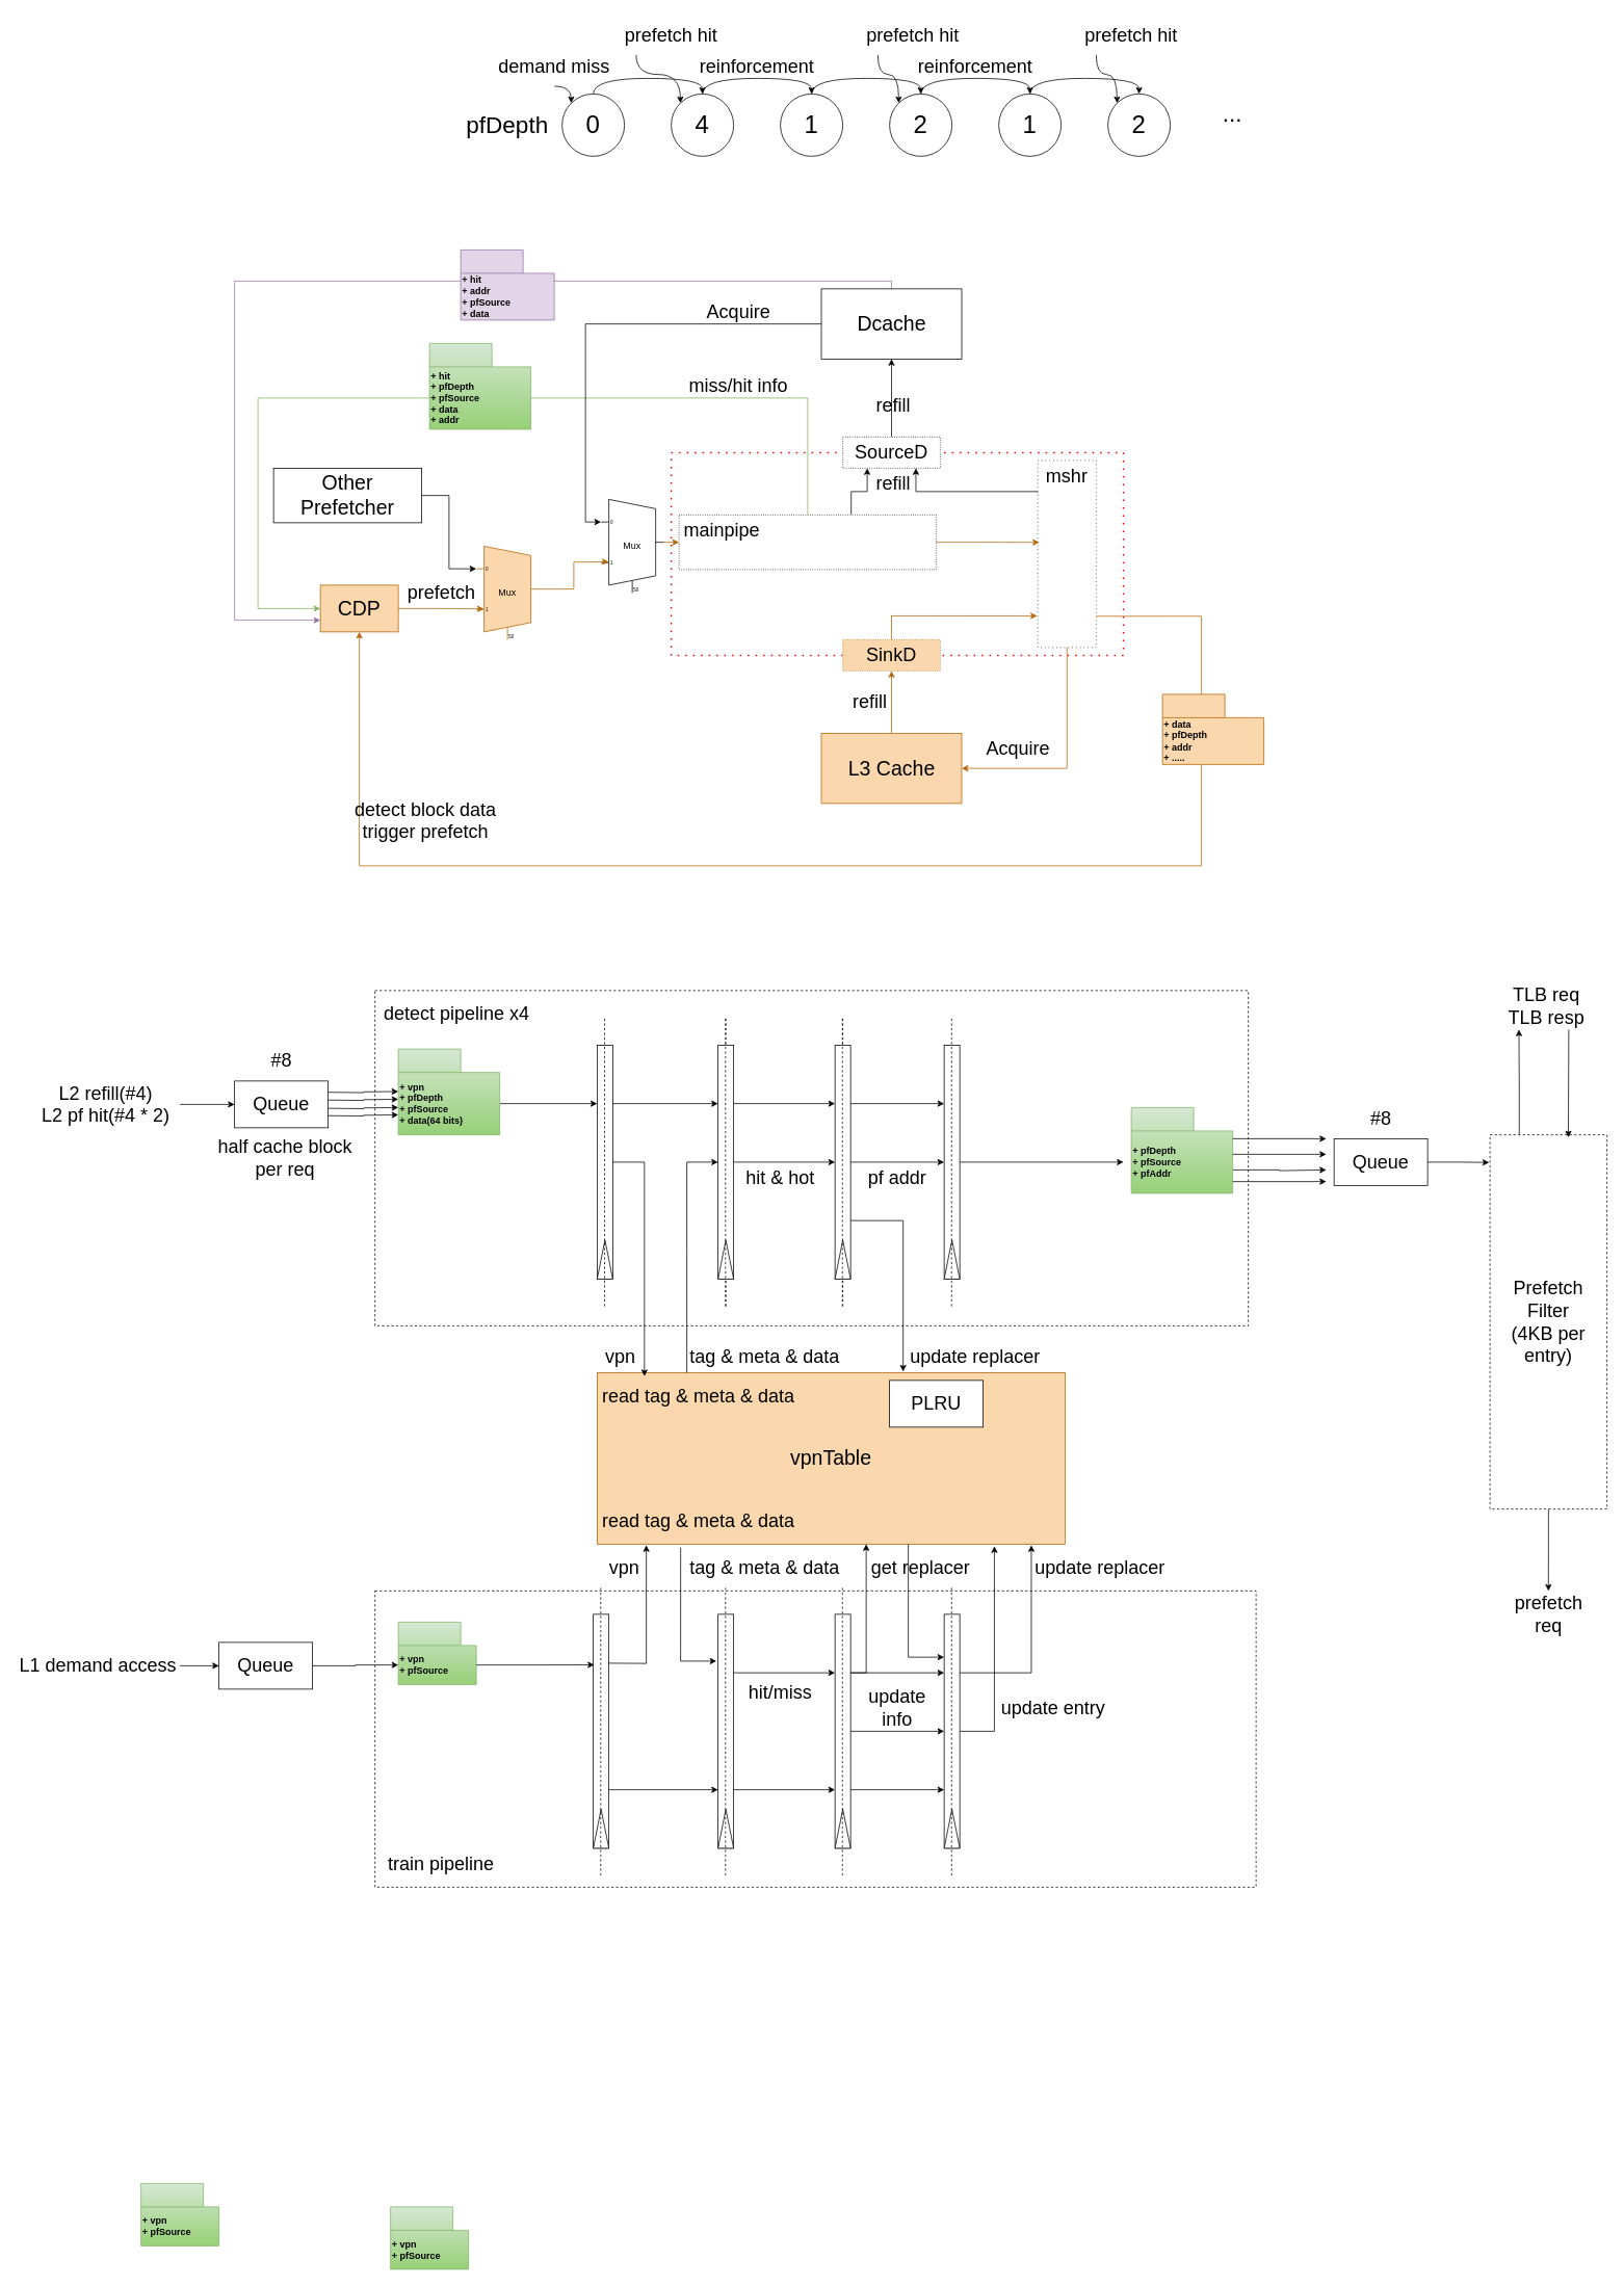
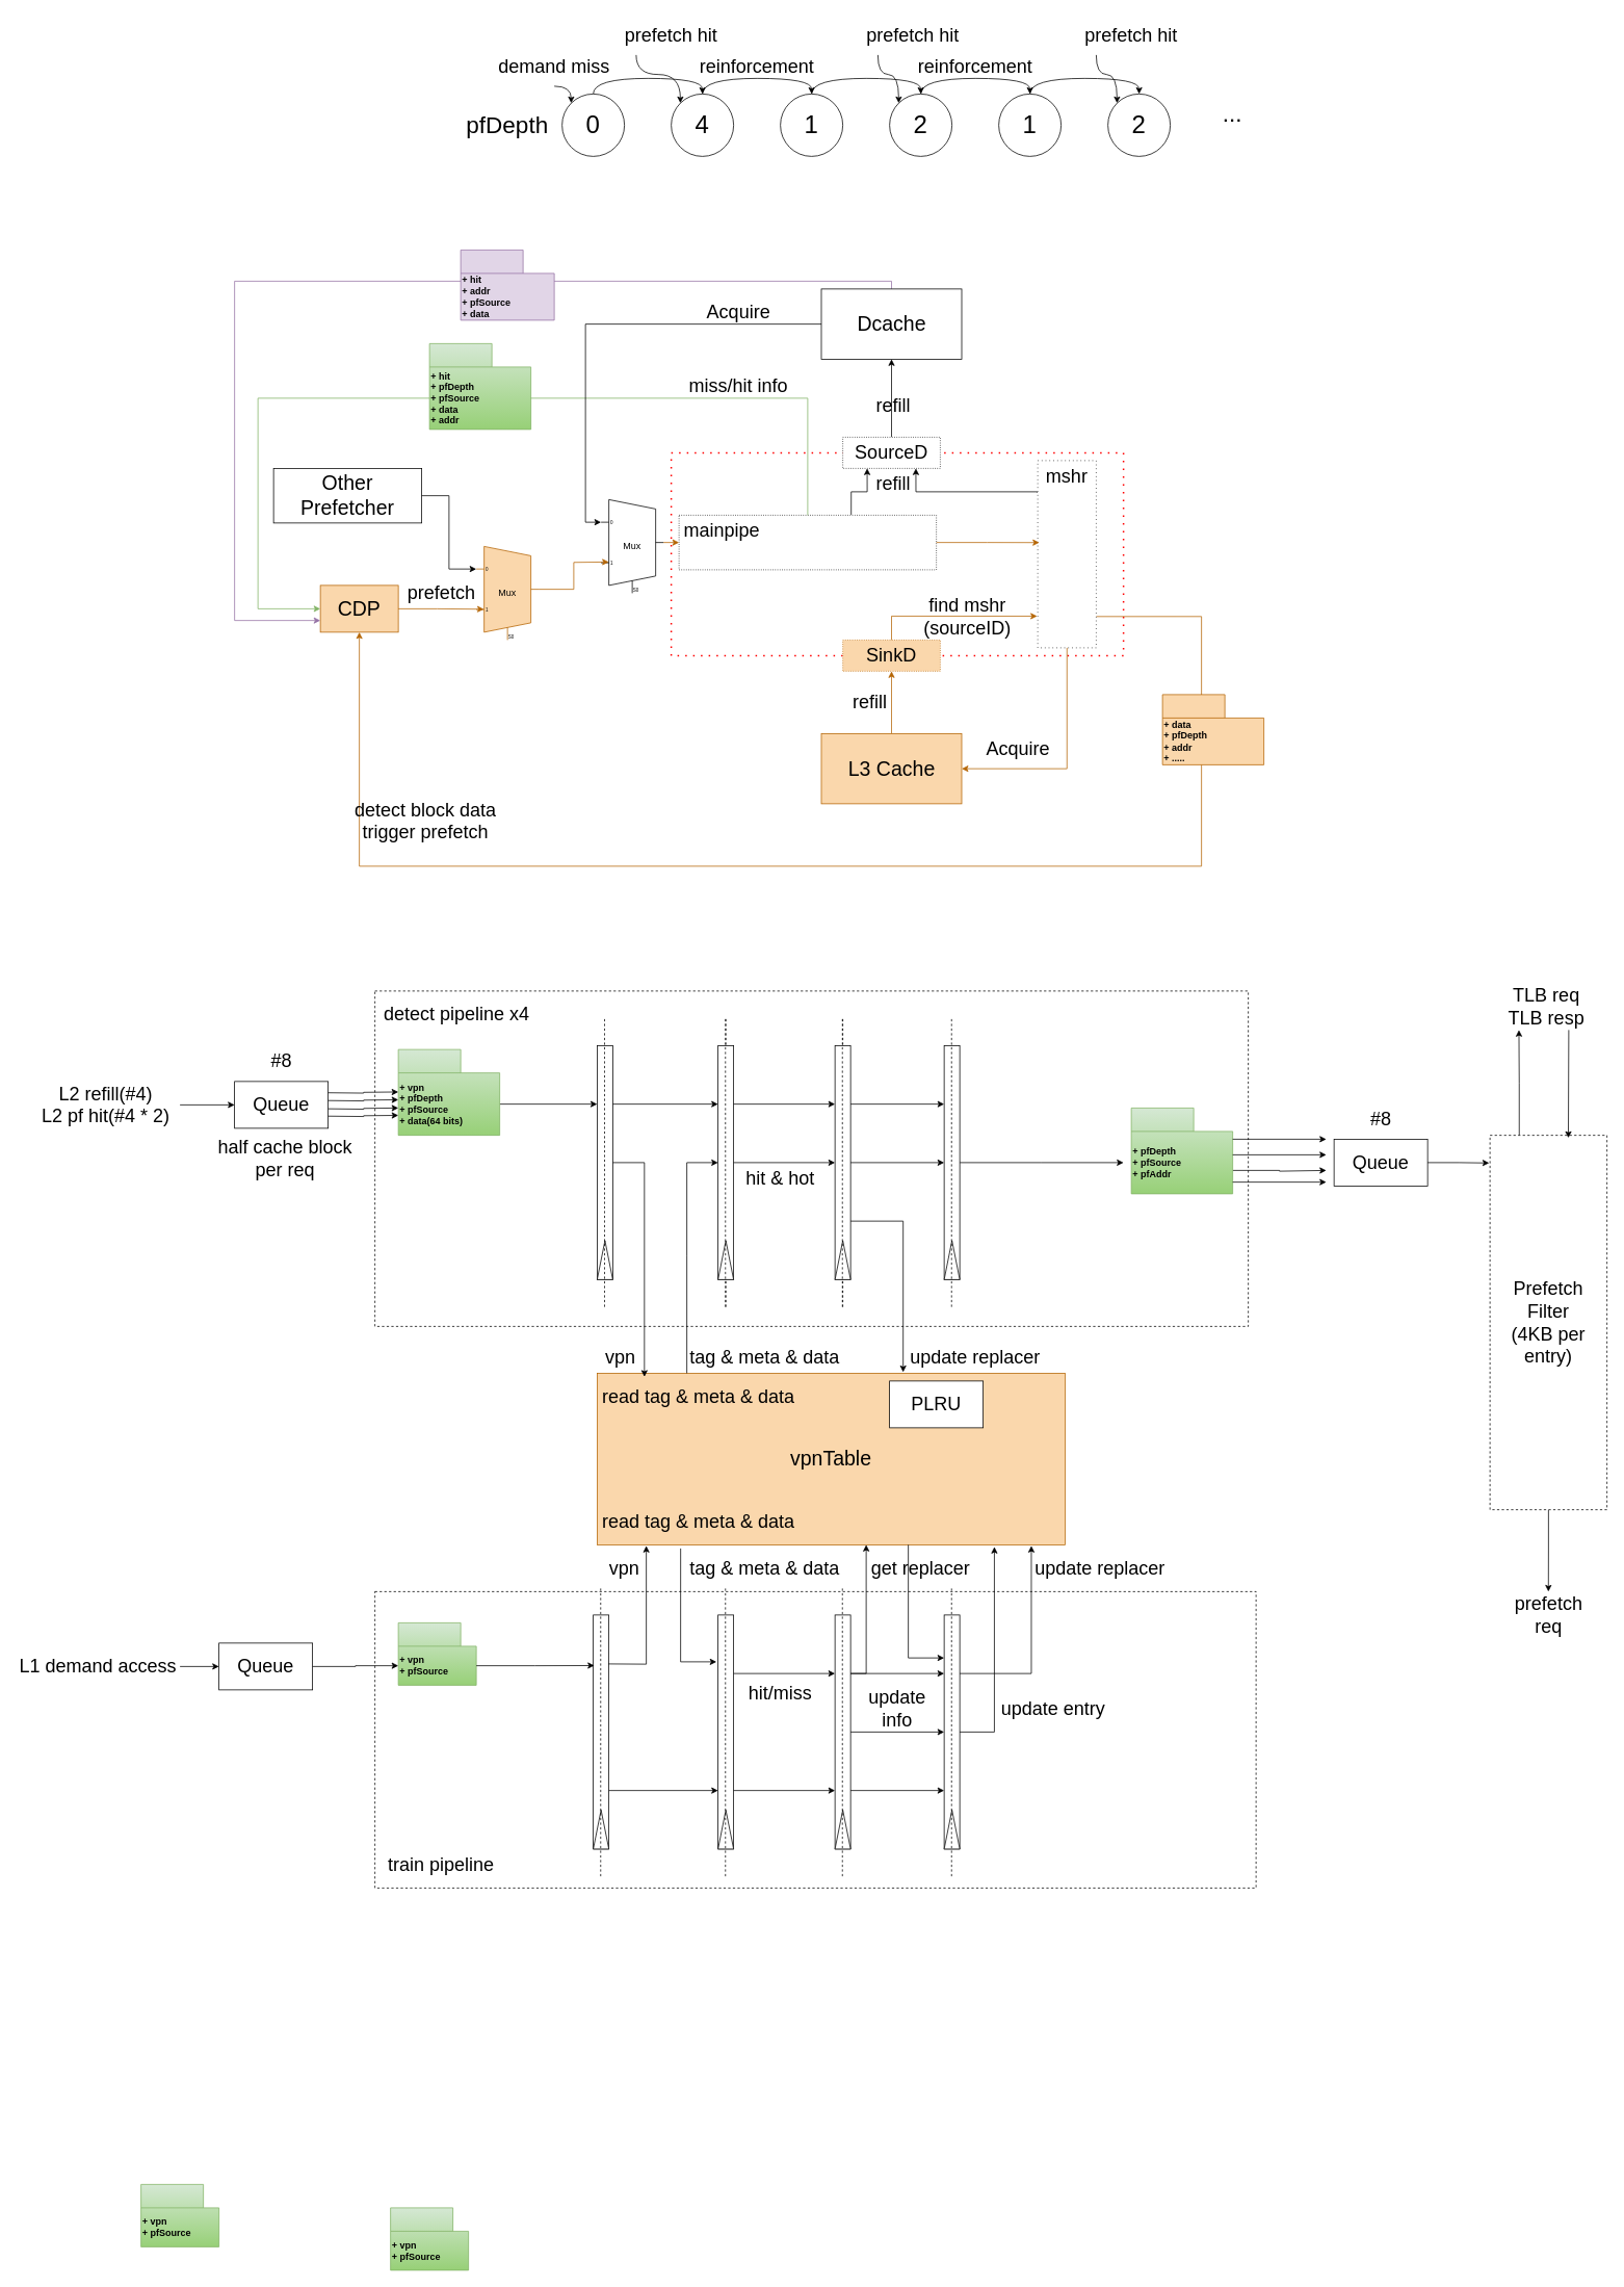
+ <mxCell id="53" value="&lt;font style=&quot;font-size: 24px;&quot;&gt;find mshr (sourceID)&lt;/font&gt;" style="text;html=1;align=center;verticalAlign=middle;whiteSpace=wrap;rounded=0;" parent="1" vertex="1"><mxGeometry x="1180" y="760" width="120" height="60" as="geometry" /></mxCell>
- <mxCell id="100" value="&lt;div&gt;&lt;div&gt;&lt;span style=&quot;font-size: 24px;&quot;&gt;pf addr&lt;/span&gt;&lt;/div&gt;&lt;/div&gt;" style="text;html=1;align=center;verticalAlign=middle;whiteSpace=wrap;rounded=0;" vertex="1" parent="1"><mxGeometry x="1100" y="1480" width="100" height="60" as="geometry" /></mxCell>
